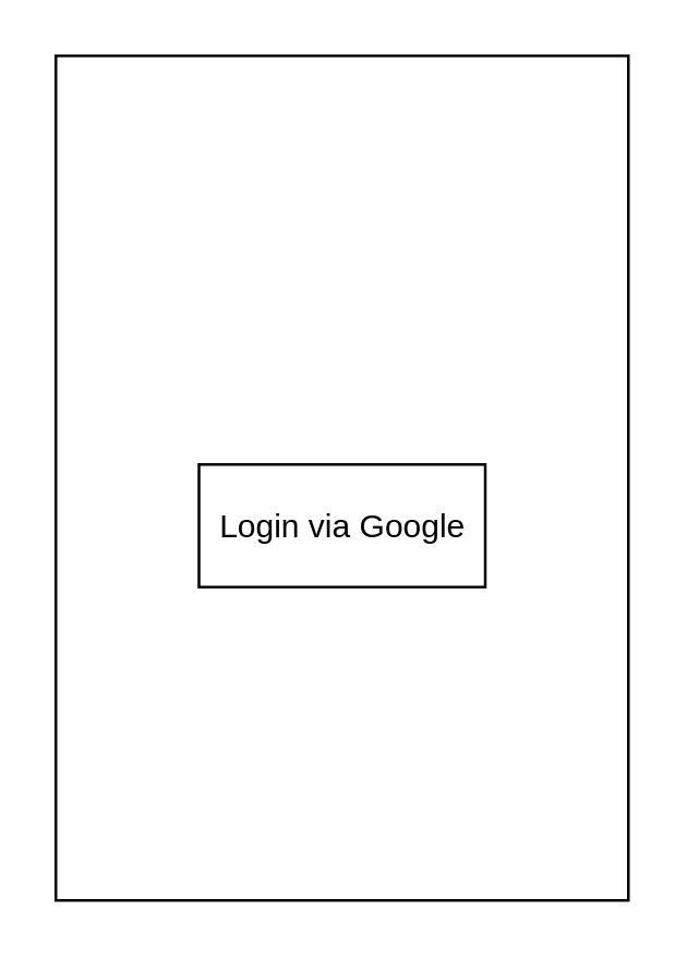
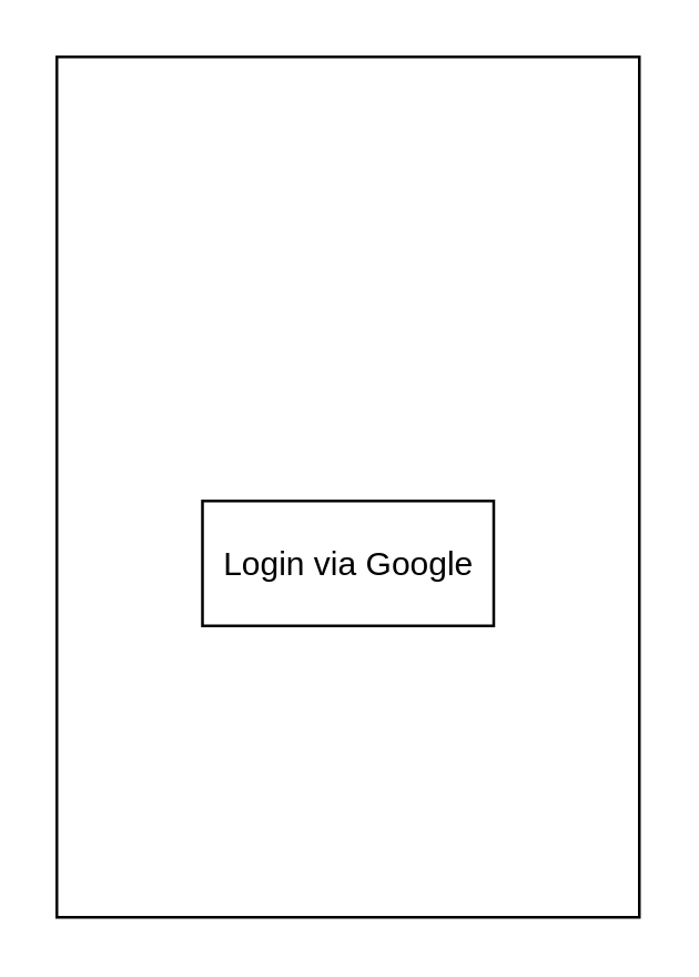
- <mxCell id="3" value="Login via Google" style="rounded=0;whiteSpace=wrap;html=1;" vertex="1" parent="1"><mxGeometry x="72.5" y="170" width="105" height="45" as="geometry" /></mxCell>
+ <mxCell id="3" value="Login via Google" style="rounded=0;whiteSpace=wrap;html=1;" vertex="1" parent="1"><mxGeometry x="72.5" y="180" width="105" height="45" as="geometry" /></mxCell>
